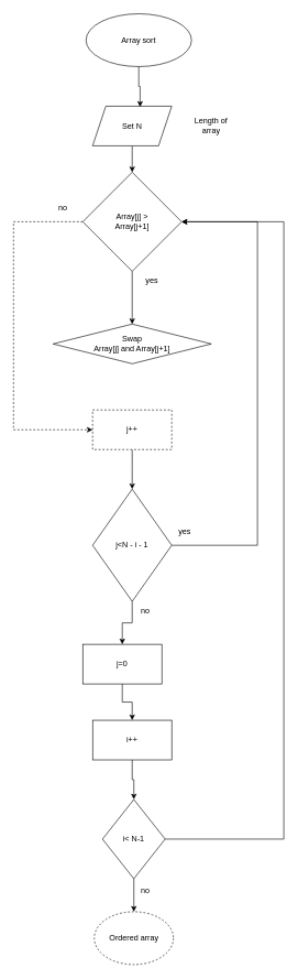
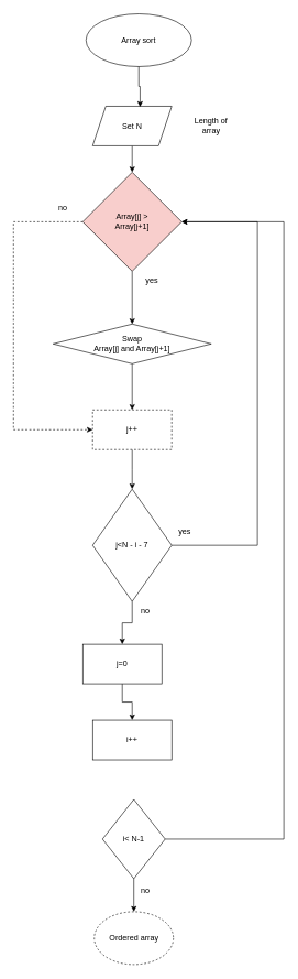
- <mxCell id="9" value="Array[j] &amp;gt;&lt;div&gt;Array[j+1]&lt;/div&gt;" style="rhombus;whiteSpace=wrap;html=1;" vertex="1" parent="1"><mxGeometry x="125" y="260" width="150" height="150" as="geometry" /></mxCell>
+ <mxCell id="9" value="Array[j] &amp;gt;&lt;div&gt;Array[j+1]&lt;/div&gt;" style="rhombus;whiteSpace=wrap;html=1;fillColor=#f8cecc;" vertex="1" parent="1"><mxGeometry x="125" y="260" width="150" height="150" as="geometry" /></mxCell>
+ <mxCell id="10" style="edgeStyle=orthogonalEdgeStyle;rounded=0;orthogonalLoop=1;jettySize=auto;html=1;exitX=0.5;exitY=1;exitDx=0;exitDy=0;entryX=0.5;entryY=0;entryDx=0;entryDy=0;" edge="1" parent="1" source="11" target="14"><mxGeometry relative="1" as="geometry" /></mxCell>
- <mxCell id="17" value="j&amp;lt;N - i - 1" style="rhombus;whiteSpace=wrap;html=1;" vertex="1" parent="1"><mxGeometry x="140" y="740" width="120" height="170" as="geometry" /></mxCell>
+ <mxCell id="17" value="j&amp;lt;N - i - 7" style="rhombus;whiteSpace=wrap;html=1;" vertex="1" parent="1"><mxGeometry x="140" y="740" width="120" height="170" as="geometry" /></mxCell>
- <mxCell id="23" style="edgeStyle=orthogonalEdgeStyle;rounded=0;orthogonalLoop=1;jettySize=auto;html=1;exitX=0.5;exitY=1;exitDx=0;exitDy=0;entryX=0.5;entryY=0;entryDx=0;entryDy=0;" edge="1" parent="1" source="24" target="27"><mxGeometry relative="1" as="geometry" /></mxCell>
